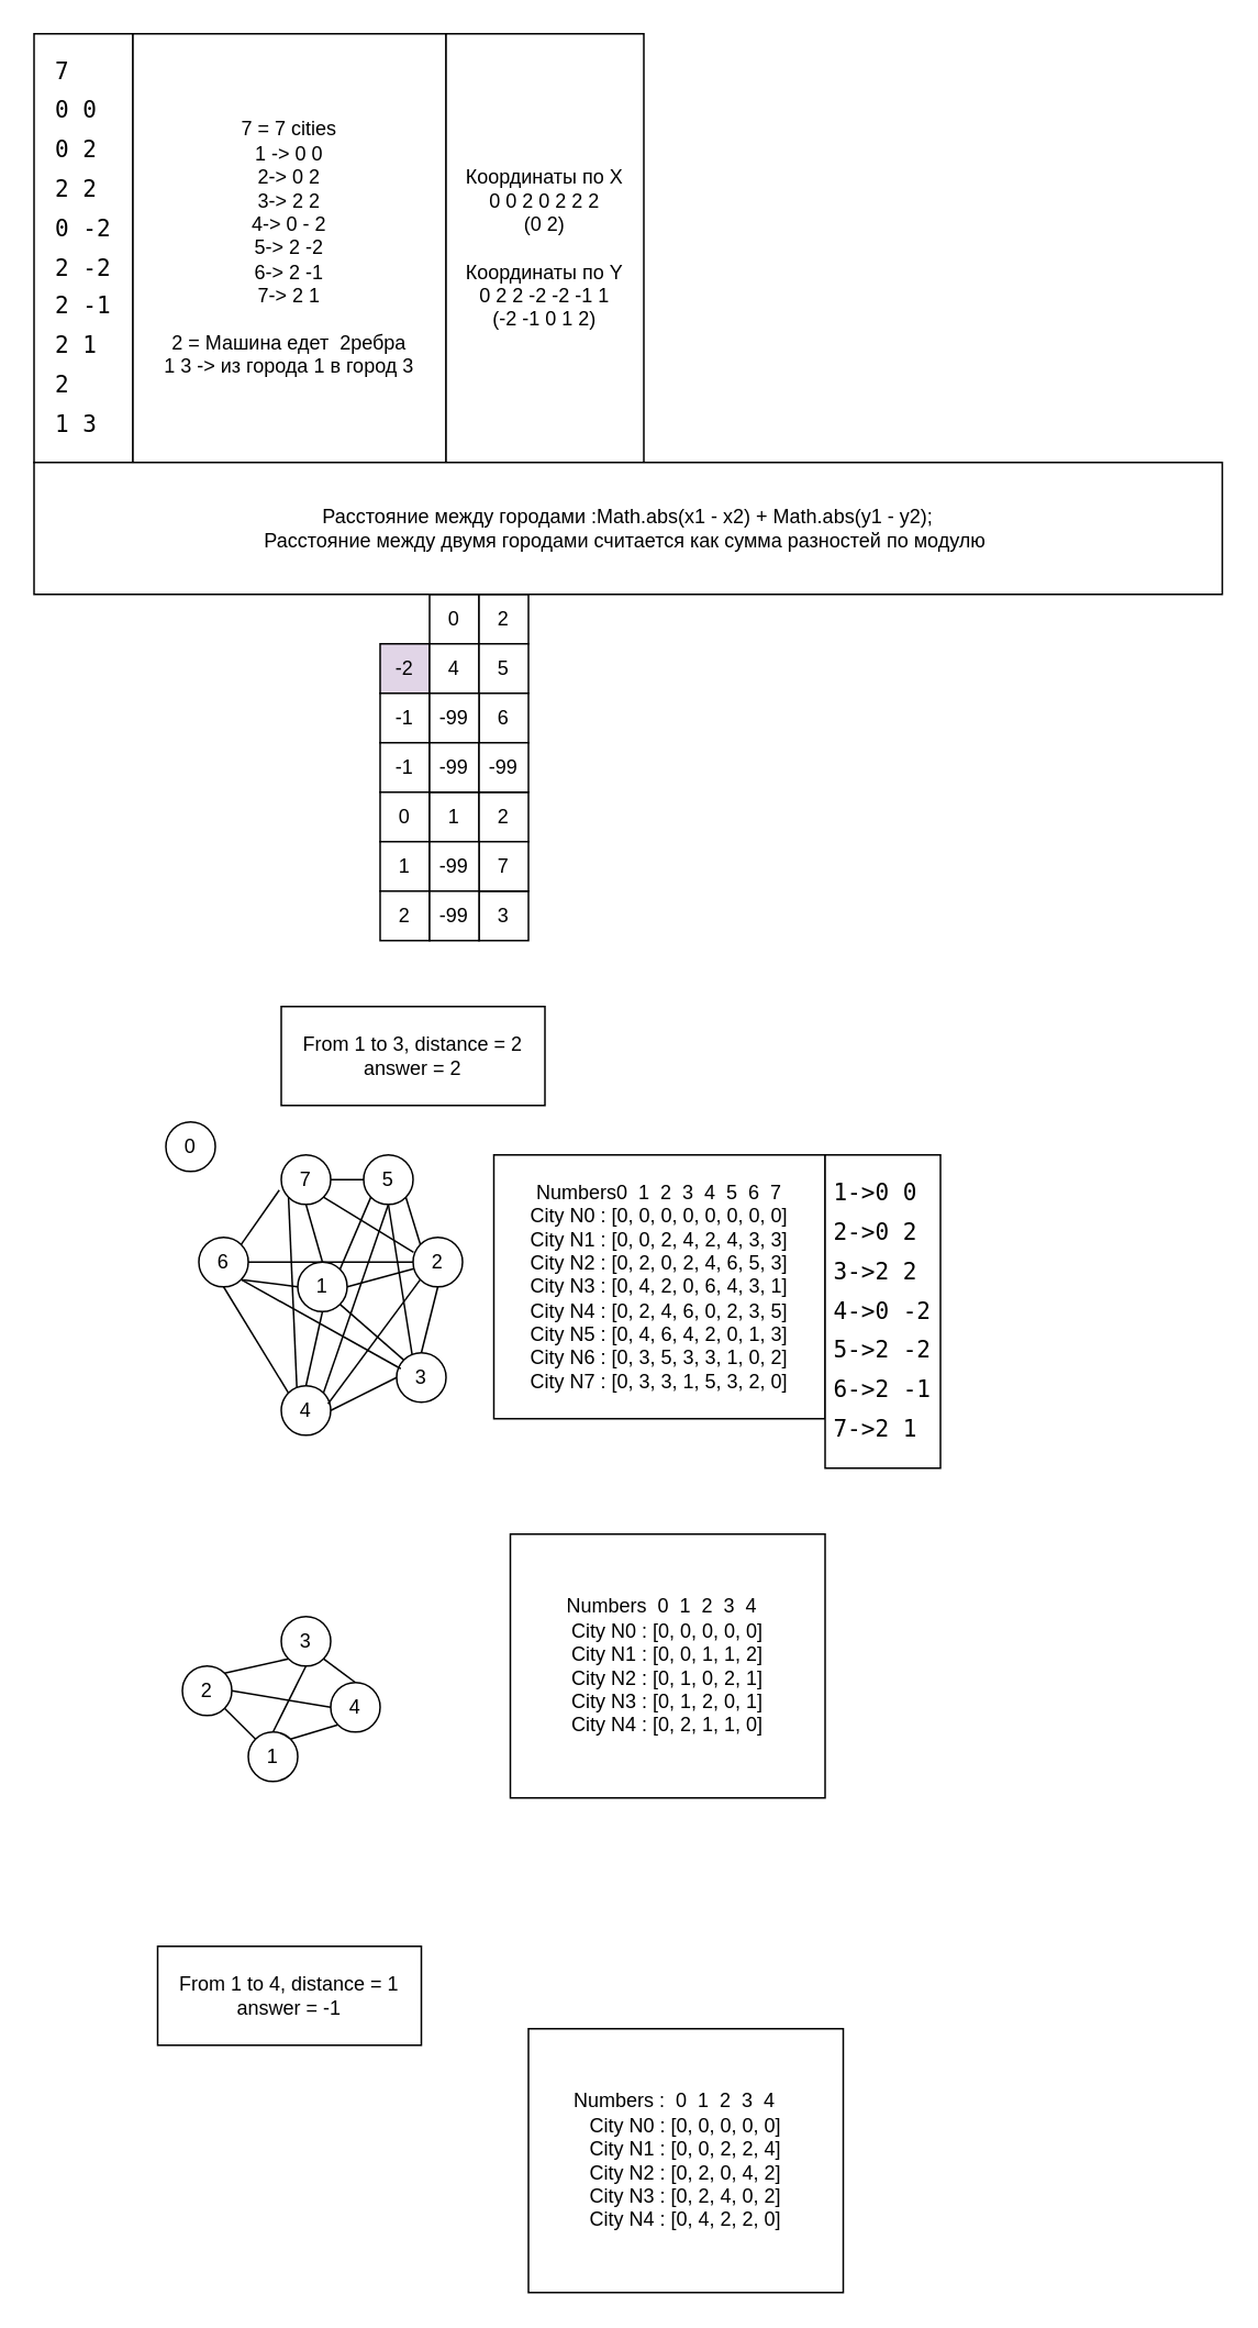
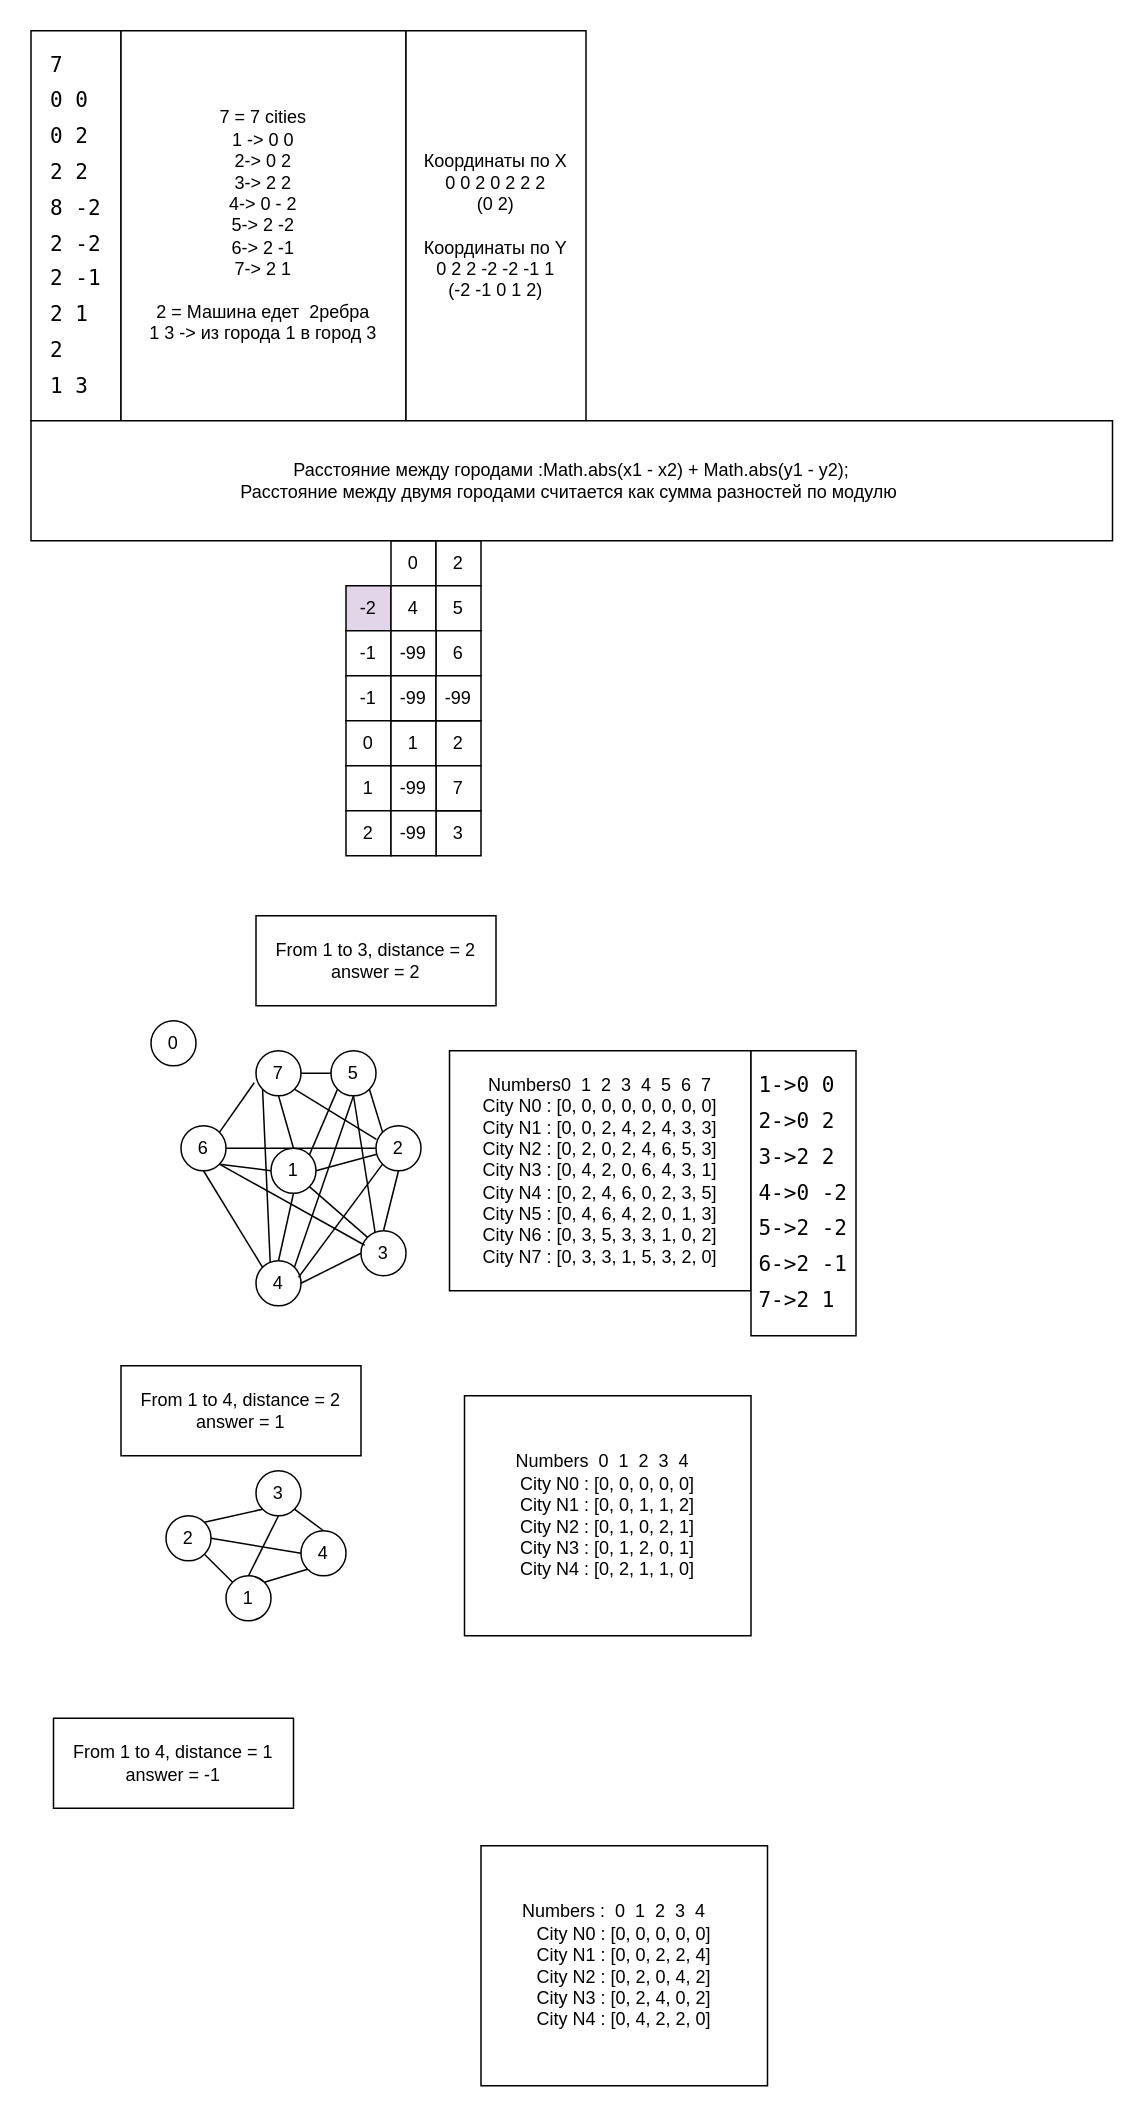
- <mxCell id="2" value="&lt;pre style=&quot;margin-top: 4px; margin-bottom: 4px; font-size: 14px; padding: 0px; line-height: 1.7em; overflow-x: auto; max-width: 290px; text-align: left; background-color: rgb(255, 255, 255);&quot;&gt;7&lt;br/&gt;0 0&lt;br/&gt;0 2&lt;br/&gt;2 2&lt;br/&gt;0 -2&lt;br/&gt;2 -2&lt;br/&gt;2 -1&lt;br/&gt;2 1&lt;br/&gt;2&lt;br/&gt;1 3&lt;/pre&gt;" style="rounded=0;whiteSpace=wrap;html=1;" vertex="1" parent="1"><mxGeometry x="20" y="20" width="60" height="260" as="geometry" /></mxCell>
+ <mxCell id="2" value="&lt;pre style=&quot;margin-top: 4px; margin-bottom: 4px; font-size: 14px; padding: 0px; line-height: 1.7em; overflow-x: auto; max-width: 290px; text-align: left; background-color: rgb(255, 255, 255);&quot;&gt;7&lt;br/&gt;0 0&lt;br/&gt;0 2&lt;br/&gt;2 2&lt;br/&gt;8 -2&lt;br/&gt;2 -2&lt;br/&gt;2 -1&lt;br/&gt;2 1&lt;br/&gt;2&lt;br/&gt;1 3&lt;/pre&gt;" style="rounded=0;whiteSpace=wrap;html=1;" vertex="1" parent="1"><mxGeometry x="20" y="20" width="60" height="260" as="geometry" /></mxCell>
+ <mxCell id="51" value="From 1 to 4, distance = 2&lt;br&gt;answer = 1" style="rounded=0;whiteSpace=wrap;html=1;" vertex="1" parent="1"><mxGeometry x="80" y="910" width="160" height="60" as="geometry" /></mxCell>
- <mxCell id="53" value="From 1 to 4, distance = 1&lt;br&gt;answer = -1" style="rounded=0;whiteSpace=wrap;html=1;" vertex="1" parent="1"><mxGeometry x="95" y="1180" width="160" height="60" as="geometry" /></mxCell>
+ <mxCell id="53" value="From 1 to 4, distance = 1&lt;br&gt;answer = -1" style="rounded=0;whiteSpace=wrap;html=1;" vertex="1" parent="1"><mxGeometry x="35" y="1145" width="160" height="60" as="geometry" /></mxCell>
